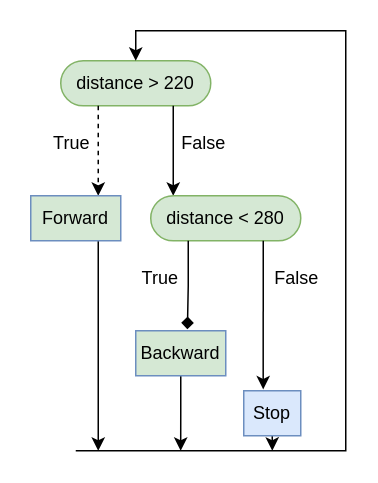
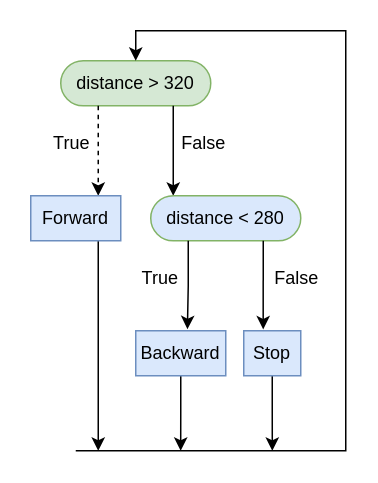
- <mxCell id="2" value="distance &amp;gt; 220" style="rounded=1;whiteSpace=wrap;html=1;arcSize=30;absoluteArcSize=1;fillColor=#d5e8d4;strokeColor=#82b366;" vertex="1" parent="1"><mxGeometry x="40" y="40" width="100" height="30" as="geometry" /></mxCell>
+ <mxCell id="2" value="distance &amp;gt; 320" style="rounded=1;whiteSpace=wrap;html=1;arcSize=30;absoluteArcSize=1;fillColor=#d5e8d4;strokeColor=#82b366;" vertex="1" parent="1"><mxGeometry x="40" y="40" width="100" height="30" as="geometry" /></mxCell>
- <mxCell id="9" value="Forward" style="rounded=0;whiteSpace=wrap;html=1;fillColor=#d5e8d4;strokeColor=#6c8ebf;" vertex="1" parent="1"><mxGeometry x="20" y="130" width="60" height="30" as="geometry" /></mxCell>
+ <mxCell id="9" value="Forward" style="rounded=0;whiteSpace=wrap;html=1;fillColor=#dae8fc;strokeColor=#6c8ebf;" vertex="1" parent="1"><mxGeometry x="20" y="130" width="60" height="30" as="geometry" /></mxCell>
- <mxCell id="10" value="distance &amp;lt; 280" style="rounded=1;whiteSpace=wrap;html=1;arcSize=30;absoluteArcSize=1;fillColor=#d5e8d4;strokeColor=#82b366;" vertex="1" parent="1"><mxGeometry x="100" y="130" width="100" height="30" as="geometry" /></mxCell>
+ <mxCell id="10" value="distance &amp;lt; 280" style="rounded=1;whiteSpace=wrap;html=1;arcSize=30;absoluteArcSize=1;fillColor=#dae8fc;strokeColor=#82b366;" vertex="1" parent="1"><mxGeometry x="100" y="130" width="100" height="30" as="geometry" /></mxCell>
- <mxCell id="17" style="edgeStyle=orthogonalEdgeStyle;rounded=0;orthogonalLoop=1;jettySize=auto;html=1;exitX=0.25;exitY=1;exitDx=0;exitDy=0;entryX=0.574;entryY=-0.035;entryDx=0;entryDy=0;entryPerimeter=0;endArrow=diamond;" edge="1" parent="1" source="10" target="16"><mxGeometry relative="1" as="geometry" /></mxCell>
+ <mxCell id="17" style="edgeStyle=orthogonalEdgeStyle;rounded=0;orthogonalLoop=1;jettySize=auto;html=1;exitX=0.25;exitY=1;exitDx=0;exitDy=0;entryX=0.574;entryY=-0.035;entryDx=0;entryDy=0;entryPerimeter=0;" edge="1" parent="1" source="10" target="16"><mxGeometry relative="1" as="geometry" /></mxCell>
- <mxCell id="16" value="Backward" style="rounded=0;whiteSpace=wrap;html=1;fillColor=#d5e8d4;strokeColor=#6c8ebf;" vertex="1" parent="1"><mxGeometry x="90" y="220" width="60" height="30" as="geometry" /></mxCell>
+ <mxCell id="16" value="Backward" style="rounded=0;whiteSpace=wrap;html=1;fillColor=#dae8fc;strokeColor=#6c8ebf;" vertex="1" parent="1"><mxGeometry x="90" y="220" width="60" height="30" as="geometry" /></mxCell>
- <mxCell id="12" value="Stop" style="rounded=0;whiteSpace=wrap;html=1;fillColor=#dae8fc;strokeColor=#6c8ebf;" vertex="1" parent="1"><mxGeometry x="162" y="260" width="38" height="30" as="geometry" /></mxCell>
+ <mxCell id="12" value="Stop" style="rounded=0;whiteSpace=wrap;html=1;fillColor=#dae8fc;strokeColor=#6c8ebf;" vertex="1" parent="1"><mxGeometry x="162" y="220" width="38" height="30" as="geometry" /></mxCell>
